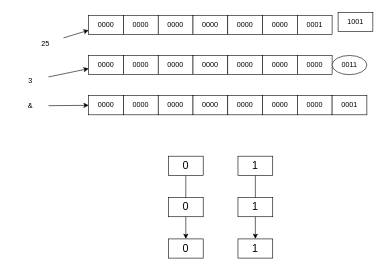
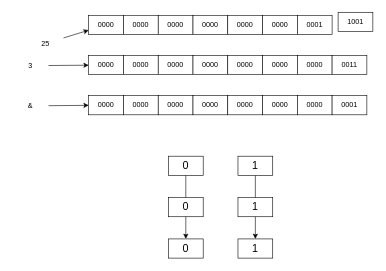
- <mxCell id="17" value="0011" style="ellipse;whiteSpace=wrap;html=1;" parent="1" vertex="1"><mxGeometry x="553" y="92" width="58" height="32" as="geometry" /></mxCell>
+ <mxCell id="17" value="0011" style="rounded=0;whiteSpace=wrap;html=1;" parent="1" vertex="1"><mxGeometry x="553" y="92" width="58" height="32" as="geometry" /></mxCell>
- <mxCell id="21" value="3" style="text;html=1;align=center;verticalAlign=middle;whiteSpace=wrap;rounded=0;" parent="1" vertex="1"><mxGeometry x="20" y="119" width="60" height="30" as="geometry" /></mxCell>
+ <mxCell id="21" value="3" style="text;html=1;align=center;verticalAlign=middle;whiteSpace=wrap;rounded=0;" parent="1" vertex="1"><mxGeometry x="20" y="94" width="60" height="30" as="geometry" /></mxCell>
